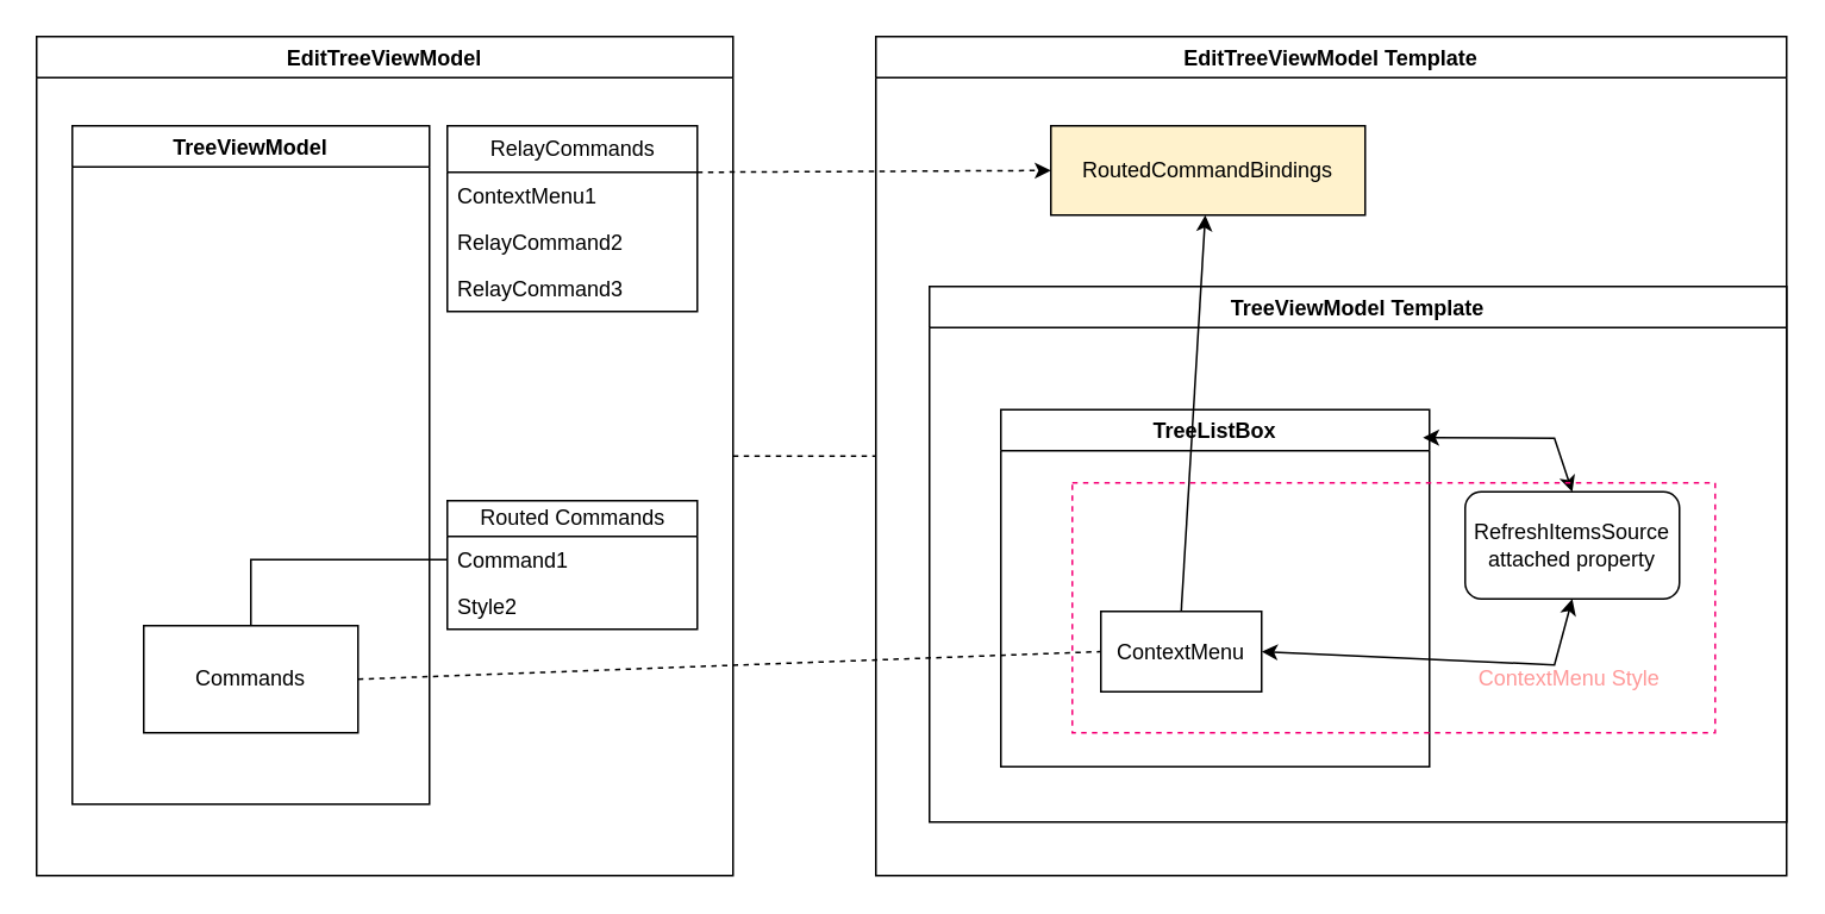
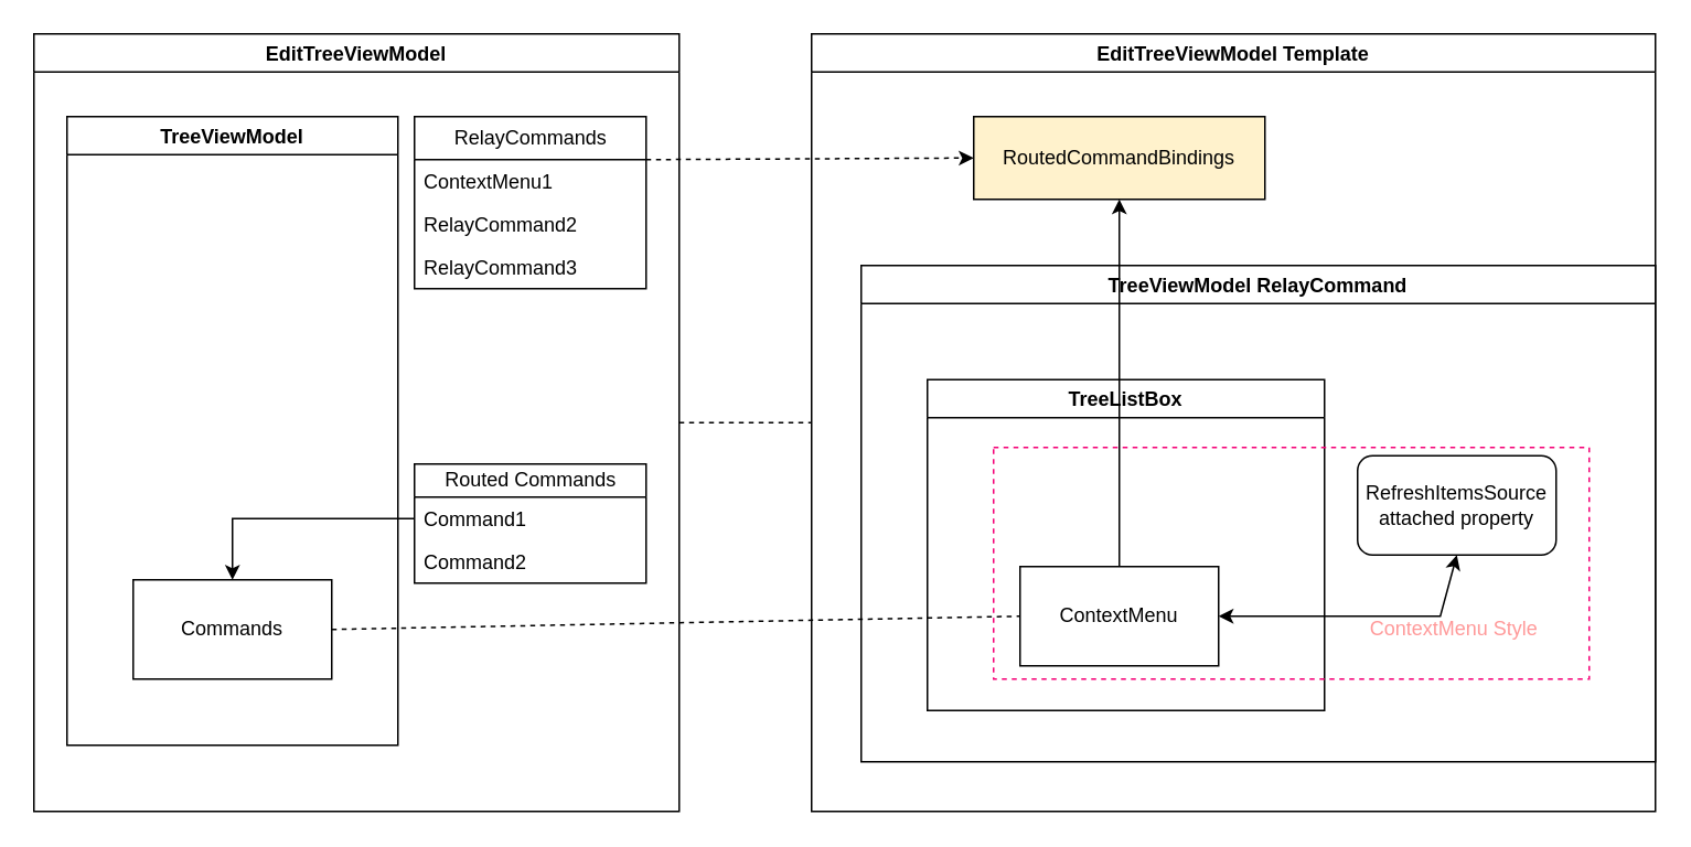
- <mxCell id="3" value="TreeViewModel Template" style="swimlane;" vertex="1" parent="2"><mxGeometry x="30" y="140" width="480" height="300" as="geometry" /></mxCell>
+ <mxCell id="3" value="TreeViewModel RelayCommand" style="swimlane;" vertex="1" parent="2"><mxGeometry x="30" y="140" width="480" height="300" as="geometry" /></mxCell>
- <mxCell id="7" value="" style="endArrow=classic;startArrow=classic;html=1;rounded=0;exitX=0.985;exitY=0.078;exitDx=0;exitDy=0;exitPerimeter=0;entryX=0.5;entryY=0;entryDx=0;entryDy=0;" edge="1" parent="3" source="4" target="6"><mxGeometry width="50" height="50" relative="1" as="geometry"><mxPoint x="310" y="120" as="sourcePoint" /><mxPoint x="360" y="70" as="targetPoint" /><Array as="points"><mxPoint x="350" y="85" /></Array></mxGeometry></mxCell>
- <mxCell id="15" value="Style2" style="text;strokeColor=none;fillColor=none;align=left;verticalAlign=top;spacingLeft=4;spacingRight=4;overflow=hidden;rotatable=0;points=[[0,0.5],[1,0.5]];portConstraint=eastwest;whiteSpace=wrap;html=1;" vertex="1" parent="13"><mxGeometry y="46" width="140" height="26" as="geometry" /></mxCell>
+ <mxCell id="15" value="Command2" style="text;strokeColor=none;fillColor=none;align=left;verticalAlign=top;spacingLeft=4;spacingRight=4;overflow=hidden;rotatable=0;points=[[0,0.5],[1,0.5]];portConstraint=eastwest;whiteSpace=wrap;html=1;" vertex="1" parent="13"><mxGeometry y="46" width="140" height="26" as="geometry" /></mxCell>
- <mxCell id="22" value="" style="endArrow=none;html=1;rounded=0;entryX=0.5;entryY=0;entryDx=0;entryDy=0;exitX=0;exitY=0.5;exitDx=0;exitDy=0;" edge="1" parent="12" source="14" target="17"><mxGeometry width="50" height="50" relative="1" as="geometry"><mxPoint x="110" y="280" as="sourcePoint" /><mxPoint x="160" y="230" as="targetPoint" /><Array as="points"><mxPoint x="120" y="293" /></Array></mxGeometry></mxCell>
+ <mxCell id="22" value="" style="endArrow=classic;html=1;rounded=0;entryX=0.5;entryY=0;entryDx=0;entryDy=0;exitX=0;exitY=0.5;exitDx=0;exitDy=0;" edge="1" parent="12" source="14" target="17"><mxGeometry width="50" height="50" relative="1" as="geometry"><mxPoint x="110" y="280" as="sourcePoint" /><mxPoint x="160" y="230" as="targetPoint" /><Array as="points"><mxPoint x="120" y="293" /></Array></mxGeometry></mxCell>
- <mxCell id="5" value="ContextMenu" style="rounded=0;whiteSpace=wrap;html=1;" vertex="1" parent="4"><mxGeometry x="56" y="113" width="90" height="45" as="geometry" /></mxCell>
+ <mxCell id="5" value="ContextMenu" style="rounded=0;whiteSpace=wrap;html=1;" vertex="1" parent="4"><mxGeometry x="56" y="113" width="120" height="60" as="geometry" /></mxCell>
